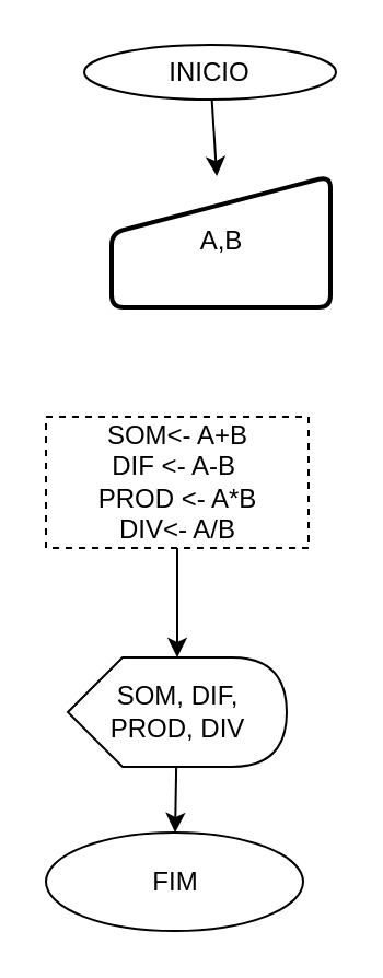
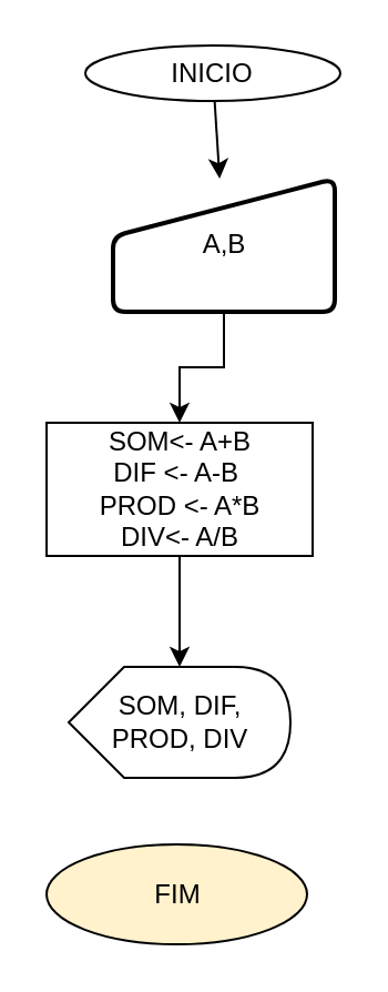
+ <mxCell id="9" value="" style="edgeStyle=orthogonalEdgeStyle;rounded=0;orthogonalLoop=1;jettySize=auto;html=1;" edge="1" parent="1" source="10" target="5"><mxGeometry relative="1" as="geometry" /></mxCell>
- <mxCell id="5" value="SOM&amp;lt;- A+B&lt;br&gt;DIF &amp;lt;- A-B&amp;nbsp;&lt;br&gt;PROD &amp;lt;- A*B&lt;br&gt;DIV&amp;lt;- A/B" style="whiteSpace=wrap;html=1;dashed=1;" parent="1" vertex="1"><mxGeometry x="20.5" y="190" width="120" height="60" as="geometry" /></mxCell>
+ <mxCell id="5" value="SOM&amp;lt;- A+B&lt;br&gt;DIF &amp;lt;- A-B&amp;nbsp;&lt;br&gt;PROD &amp;lt;- A*B&lt;br&gt;DIV&amp;lt;- A/B" style="whiteSpace=wrap;html=1;" parent="1" vertex="1"><mxGeometry x="20.5" y="190" width="120" height="60" as="geometry" /></mxCell>
- <mxCell id="6" value="" style="edgeStyle=none;rounded=0;orthogonalLoop=1;jettySize=auto;html=1;" parent="1" source="7" target="8" edge="1"><mxGeometry relative="1" as="geometry" /></mxCell>
- <mxCell id="8" value="FIM" style="ellipse;whiteSpace=wrap;html=1;" parent="1" vertex="1"><mxGeometry x="20.5" y="380" width="117.5" height="45" as="geometry" /></mxCell>
+ <mxCell id="8" value="FIM" style="ellipse;whiteSpace=wrap;html=1;fillColor=#fff2cc;" parent="1" vertex="1"><mxGeometry x="20.5" y="380" width="117.5" height="45" as="geometry" /></mxCell>
